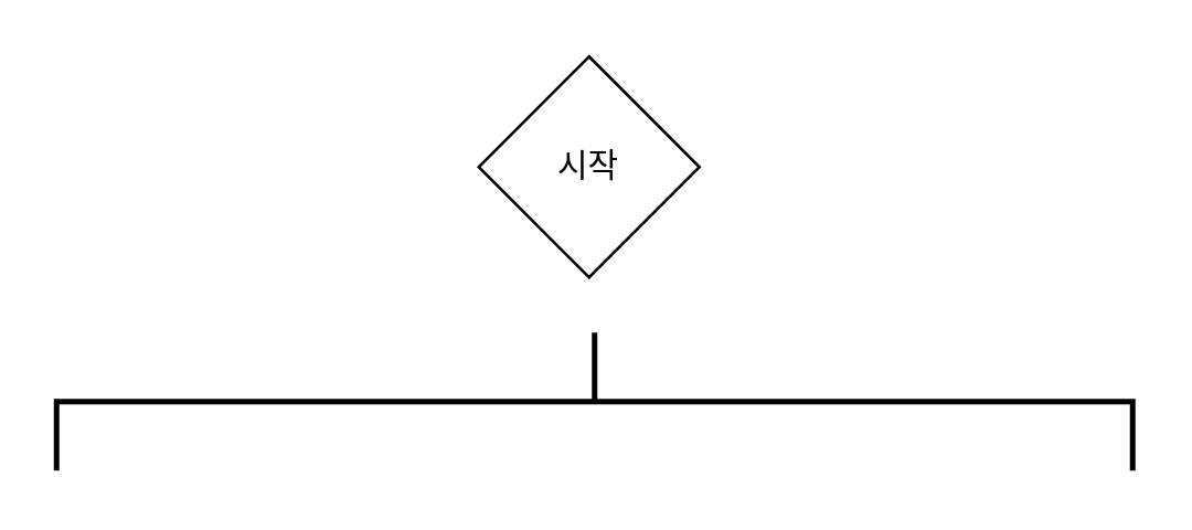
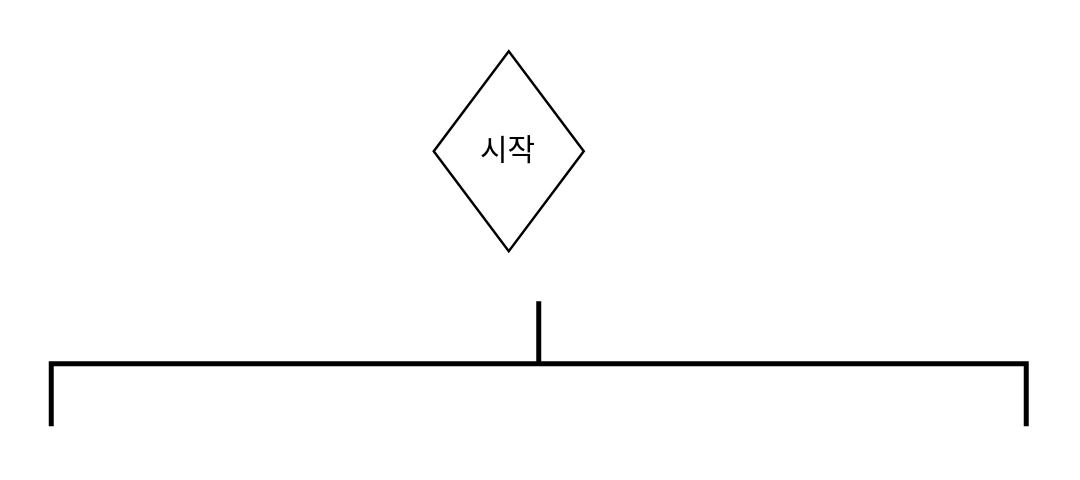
- <mxCell id="2" value="시작" style="rhombus;whiteSpace=wrap;html=1;" vertex="1" parent="1"><mxGeometry x="173" y="20" width="80" height="80" as="geometry" /></mxCell>
+ <mxCell id="2" value="시작" style="rhombus;whiteSpace=wrap;html=1;" vertex="1" parent="1"><mxGeometry x="173" y="20" width="60" height="80" as="geometry" /></mxCell>
